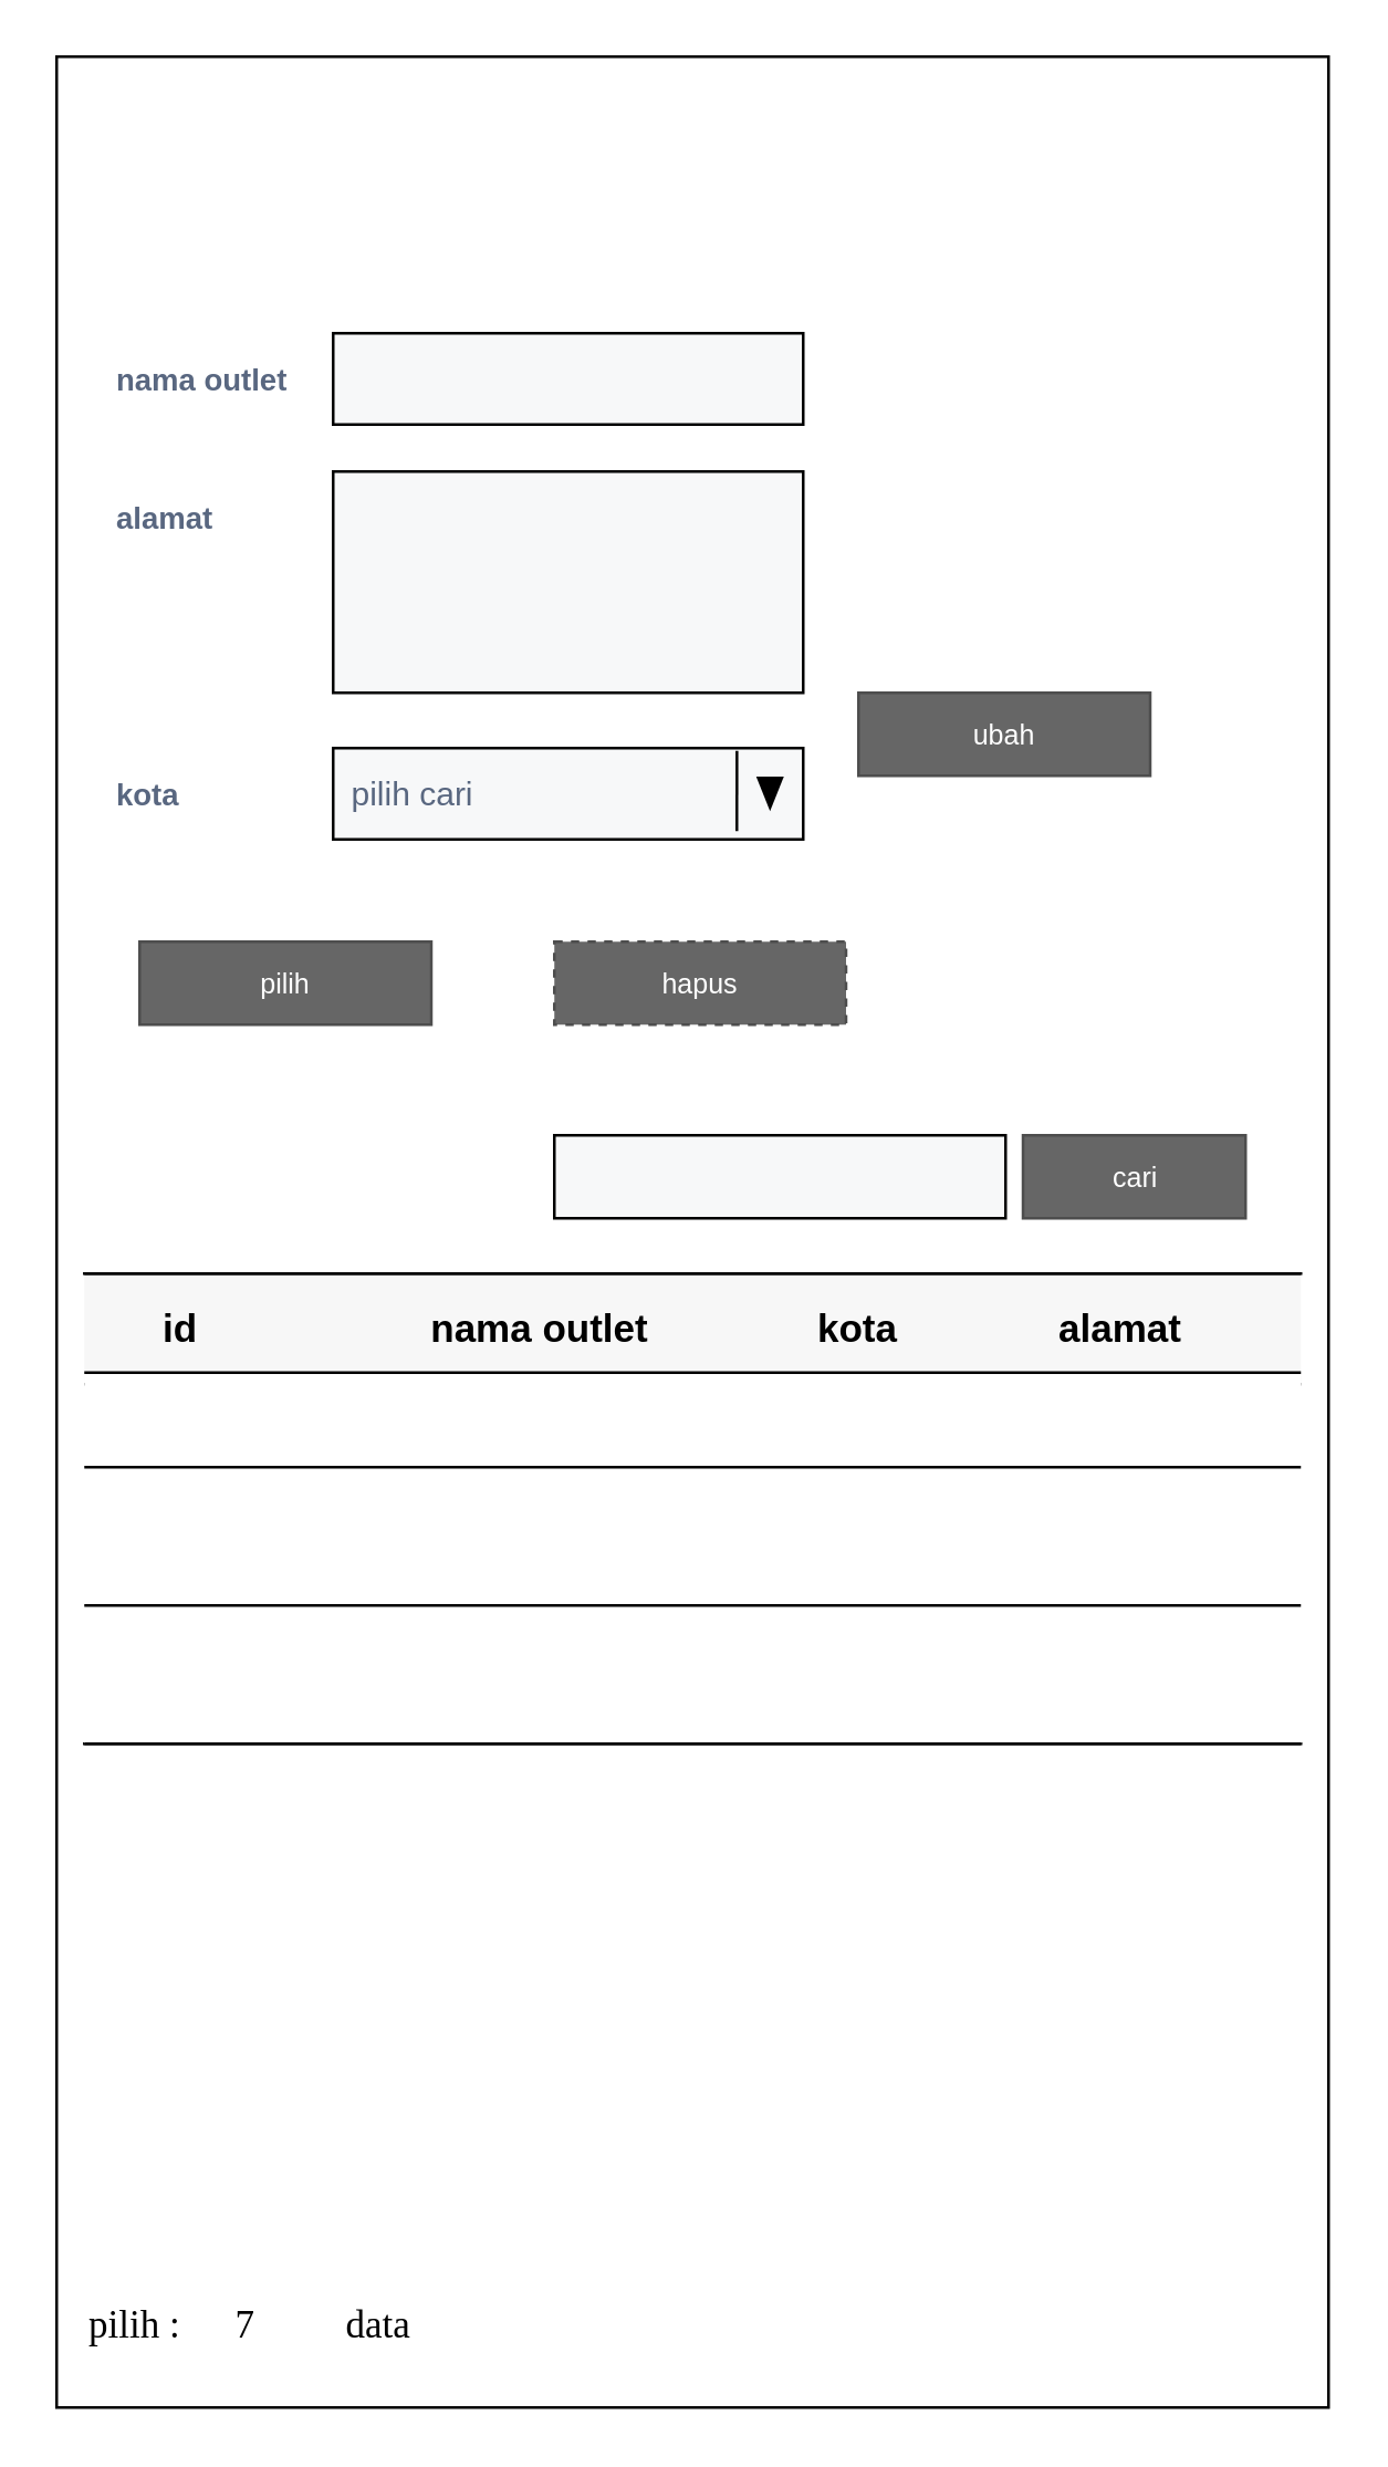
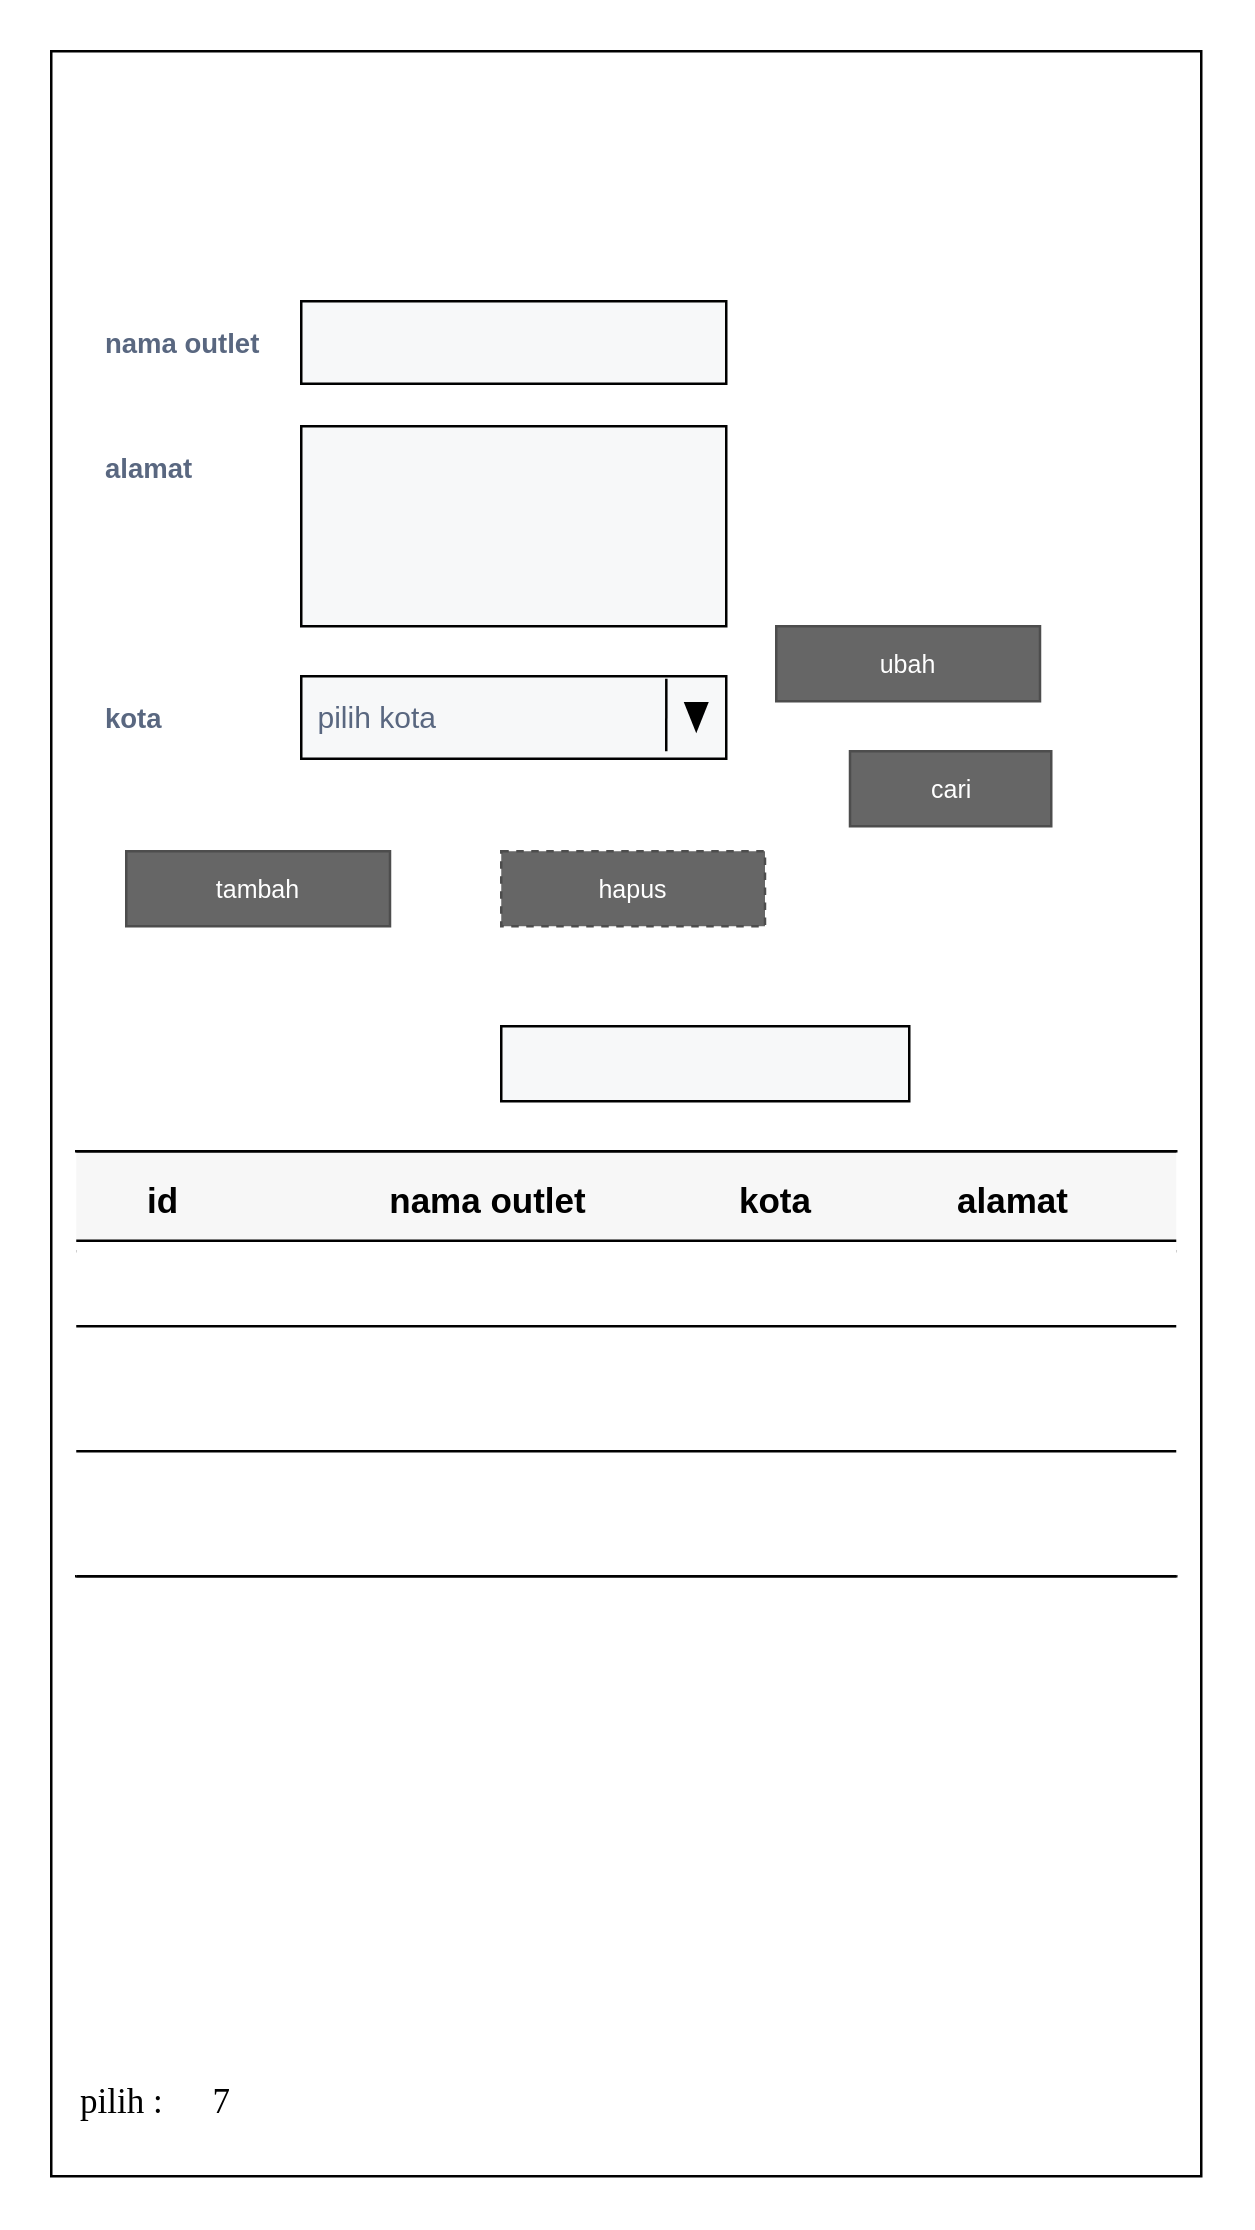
- <mxCell id="21" value="pilih cari" style="rounded=0;arcSize=9;fillColor=#F7F8F9;align=left;spacingLeft=5;strokeColor=#000000;html=1;strokeWidth=1;fontColor=#596780;fontSize=12;comic=0;" parent="20" vertex="1"><mxGeometry width="170" height="33" as="geometry" /></mxCell>
+ <mxCell id="21" value="pilih kota" style="rounded=0;arcSize=9;fillColor=#F7F8F9;align=left;spacingLeft=5;strokeColor=#000000;html=1;strokeWidth=1;fontColor=#596780;fontSize=12;comic=0;" parent="20" vertex="1"><mxGeometry width="170" height="33" as="geometry" /></mxCell>
- <mxCell id="27" value="pilih" style="rounded=0;html=1;shadow=0;dashed=0;whiteSpace=wrap;fontSize=10;fillColor=#666666;align=center;strokeColor=#4D4D4D;fontColor=#ffffff;comic=0;" parent="1" vertex="1"><mxGeometry x="50" y="340" width="105.5" height="30" as="geometry" /></mxCell>
+ <mxCell id="27" value="tambah" style="rounded=0;html=1;shadow=0;dashed=0;whiteSpace=wrap;fontSize=10;fillColor=#666666;align=center;strokeColor=#4D4D4D;fontColor=#ffffff;comic=0;" parent="1" vertex="1"><mxGeometry x="50" y="340" width="105.5" height="30" as="geometry" /></mxCell>
- <mxCell id="31" value="cari" style="rounded=0;html=1;shadow=0;dashed=0;whiteSpace=wrap;fontSize=10;fillColor=#666666;align=center;strokeColor=#4D4D4D;fontColor=#ffffff;comic=0;" parent="1" vertex="1"><mxGeometry x="369.5" y="410" width="80.5" height="30" as="geometry" /></mxCell>
+ <mxCell id="31" value="cari" style="rounded=0;html=1;shadow=0;dashed=0;whiteSpace=wrap;fontSize=10;fillColor=#666666;align=center;strokeColor=#4D4D4D;fontColor=#ffffff;comic=0;" parent="1" vertex="1"><mxGeometry x="339.5" y="300" width="80.5" height="30" as="geometry" /></mxCell>
- <mxCell id="17" value="data" style="text;html=1;points=[];align=left;verticalAlign=top;spacingTop=-4;fontSize=14;fontFamily=Verdana" parent="14" vertex="1"><mxGeometry x="92.75" width="40" height="20" as="geometry" /></mxCell>
